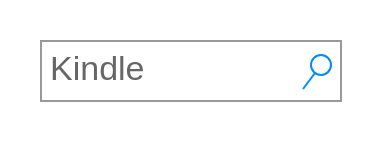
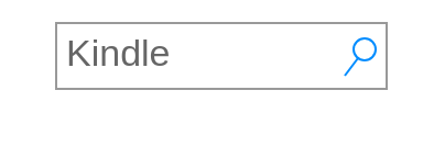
- <mxCell id="2" value="Kindle" style="strokeWidth=1;shadow=0;dashed=0;align=center;html=1;shape=mxgraph.mockup.forms.searchBox;strokeColor=#999999;mainText=;strokeColor2=#008cff;fontColor=#666666;fontSize=17;align=left;spacingLeft=3;" vertex="1" parent="1"><mxGeometry x="20" y="20" width="150" height="30" as="geometry" /></mxCell>
+ <mxCell id="2" value="Kindle" style="strokeWidth=1;shadow=0;dashed=0;align=center;html=1;shape=mxgraph.mockup.forms.searchBox;strokeColor=#999999;mainText=;strokeColor2=#008cff;fontColor=#666666;fontSize=17;align=left;spacingLeft=3;" vertex="1" parent="1"><mxGeometry x="25" y="10" width="150" height="30" as="geometry" /></mxCell>
